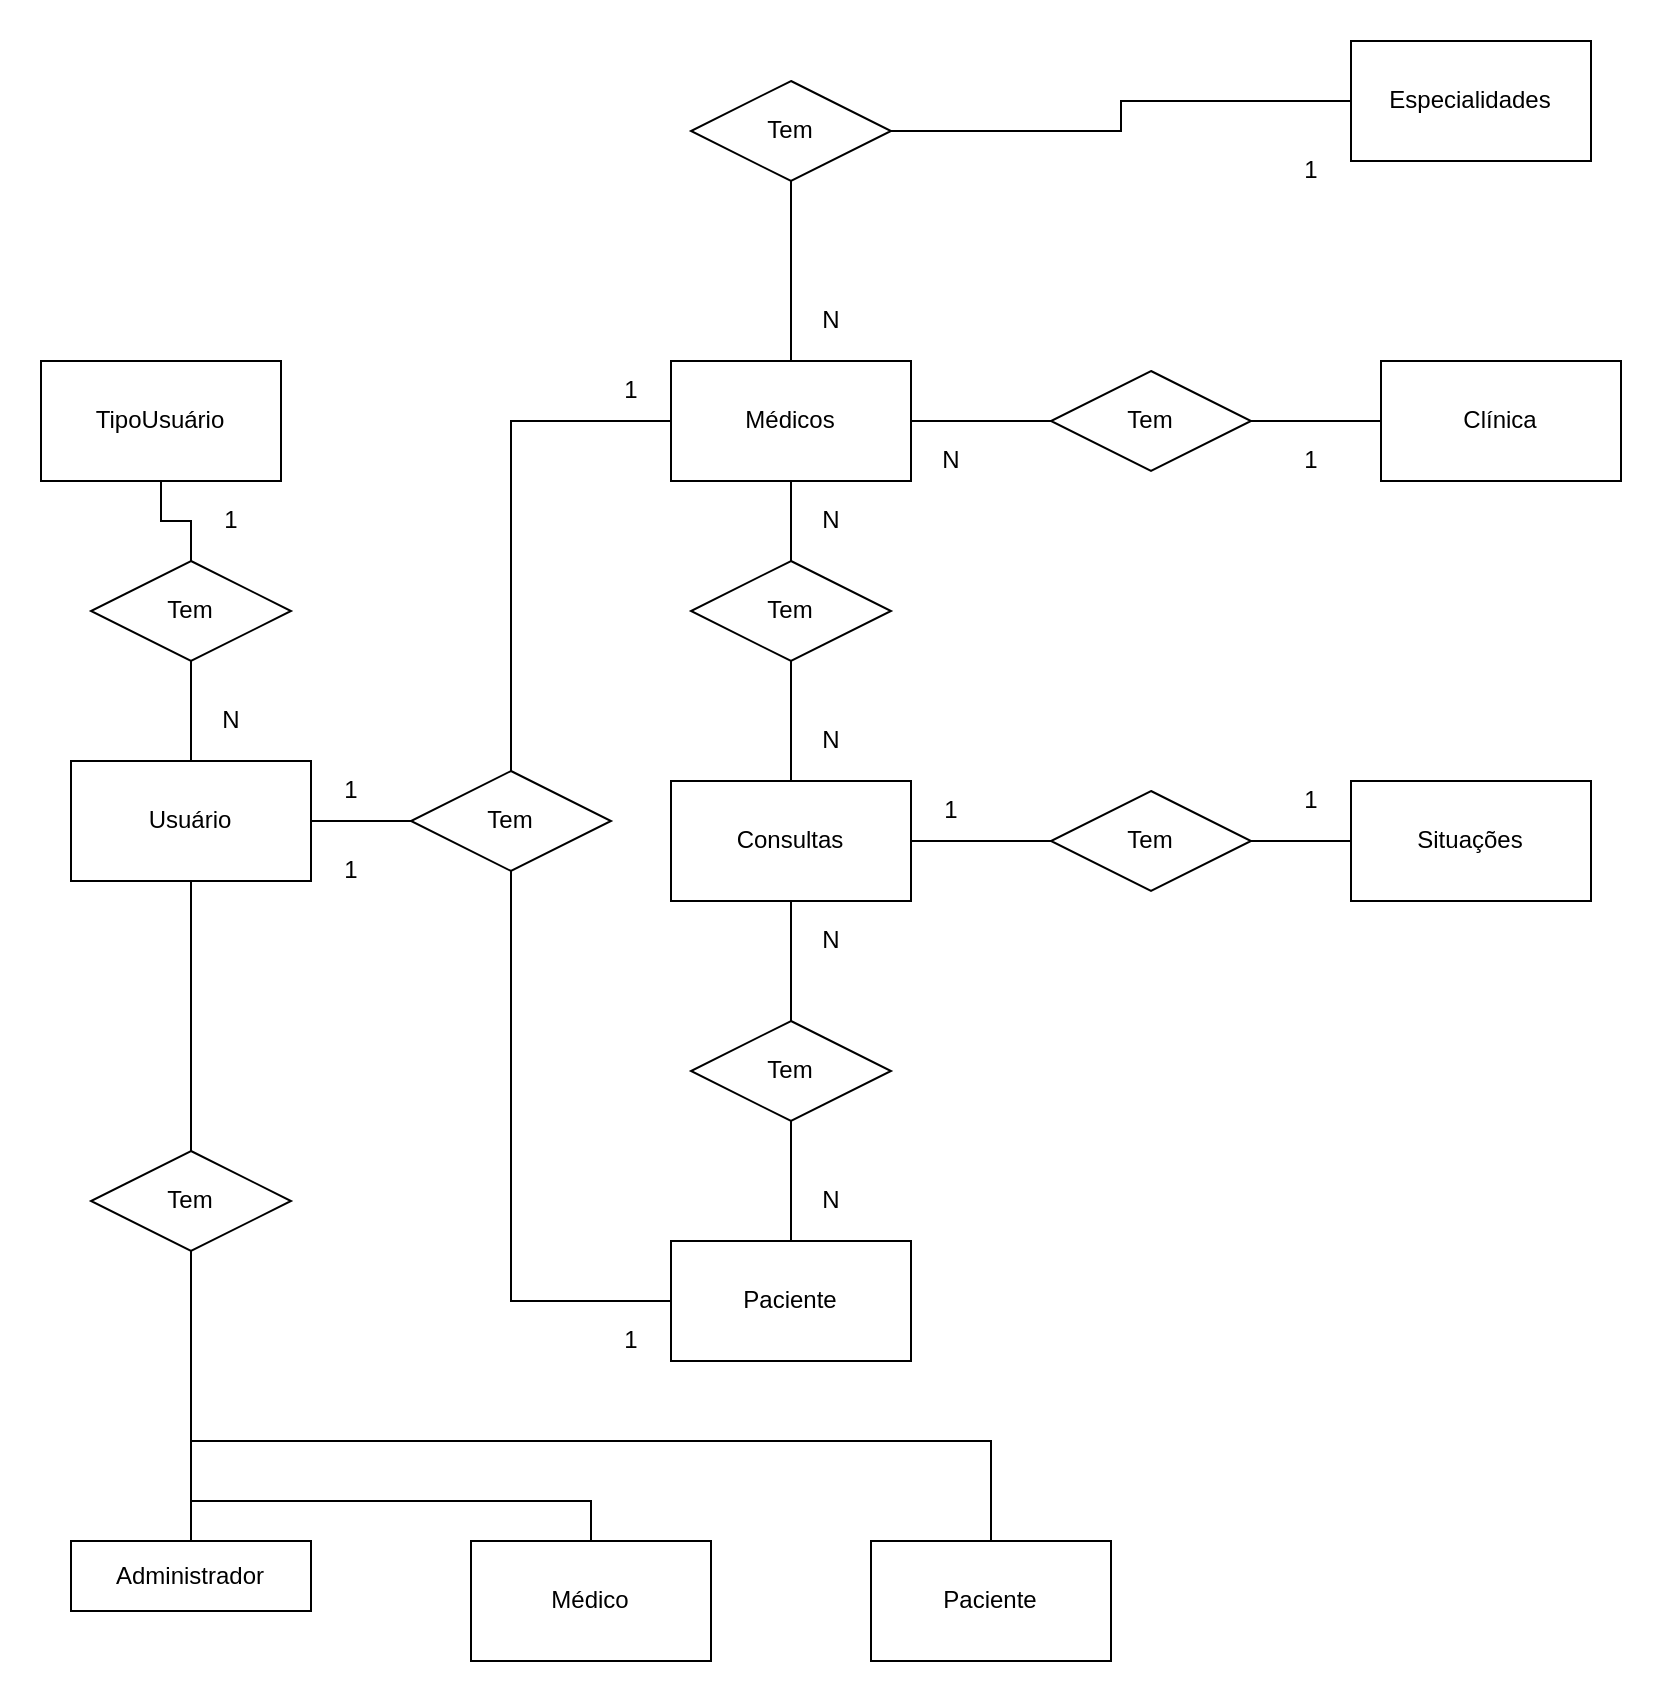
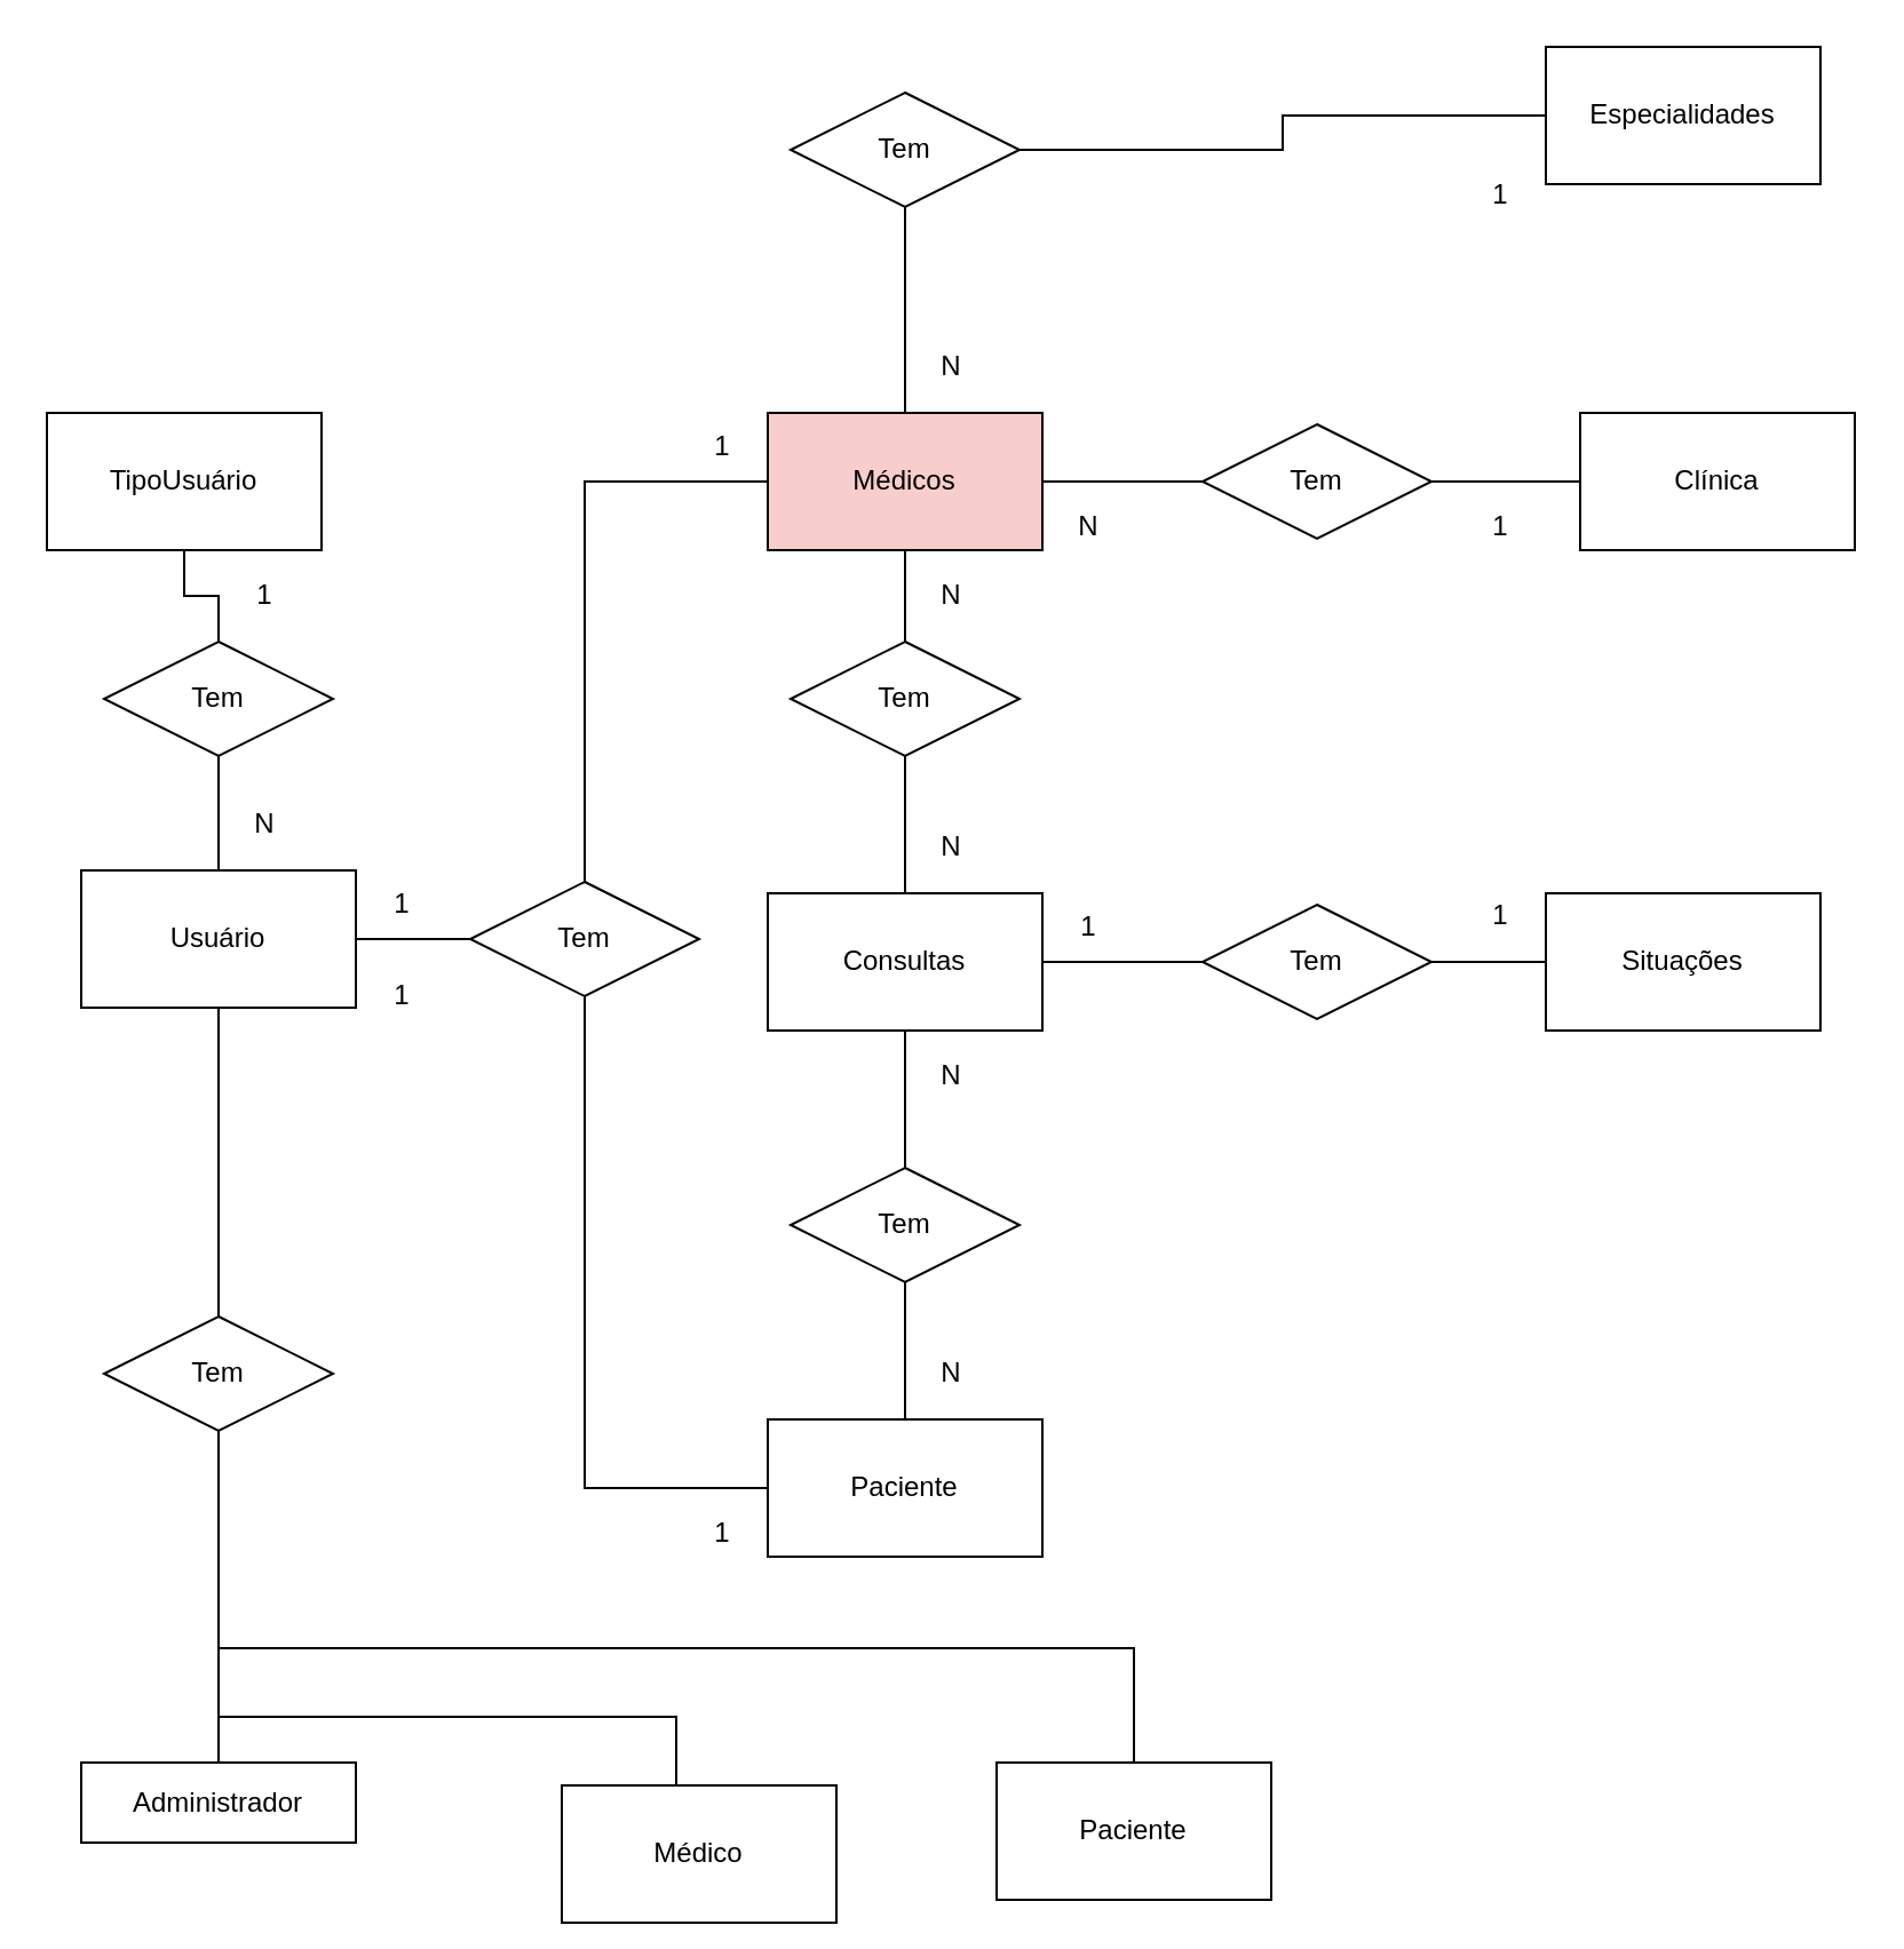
- <mxCell id="8" value="Médicos" style="rounded=0;whiteSpace=wrap;html=1;" parent="1" vertex="1"><mxGeometry x="335" y="180" width="120" height="60" as="geometry" /></mxCell>
+ <mxCell id="8" value="Médicos" style="rounded=0;whiteSpace=wrap;html=1;fillColor=#f8cecc;" parent="1" vertex="1"><mxGeometry x="335" y="180" width="120" height="60" as="geometry" /></mxCell>
- <mxCell id="50" value="Médico" style="rounded=0;whiteSpace=wrap;html=1;" vertex="1" parent="1"><mxGeometry x="235" y="770" width="120" height="60" as="geometry" /></mxCell>
+ <mxCell id="50" value="Médico" style="rounded=0;whiteSpace=wrap;html=1;" vertex="1" parent="1"><mxGeometry x="245" y="780" width="120" height="60" as="geometry" /></mxCell>
